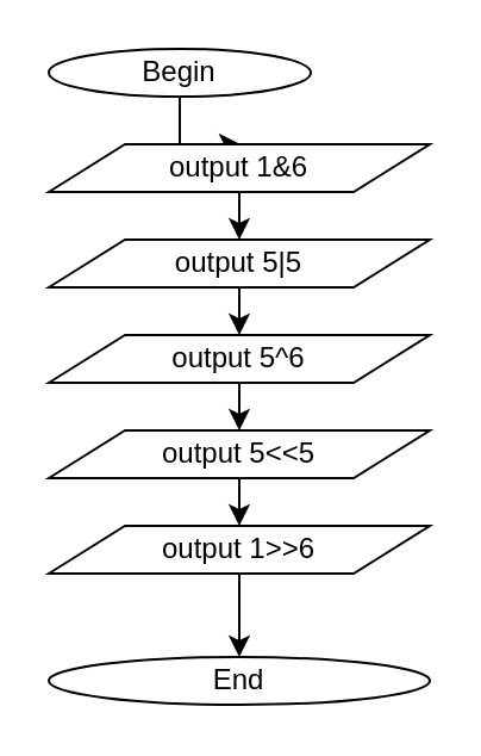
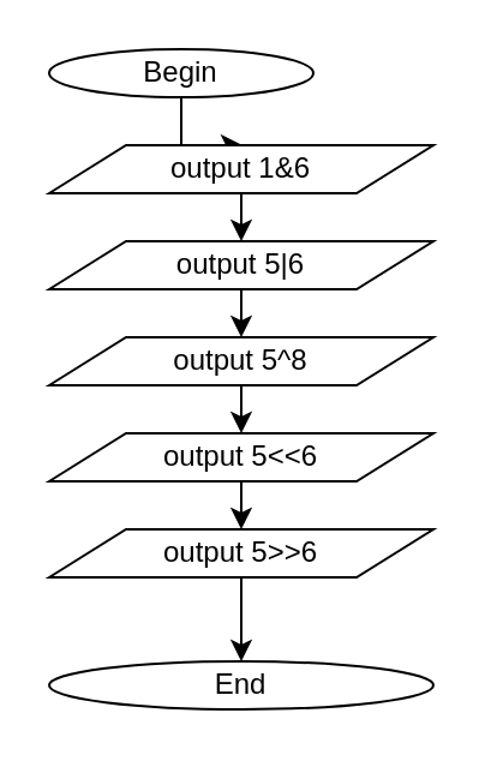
- <mxCell id="11" value="output 5|5" style="shape=parallelogram;perimeter=parallelogramPerimeter;whiteSpace=wrap;html=1;" vertex="1" parent="1"><mxGeometry x="20" y="100" width="160" height="20" as="geometry" /></mxCell>
+ <mxCell id="11" value="output 5|6" style="shape=parallelogram;perimeter=parallelogramPerimeter;whiteSpace=wrap;html=1;" vertex="1" parent="1"><mxGeometry x="20" y="100" width="160" height="20" as="geometry" /></mxCell>
- <mxCell id="12" value="output 5^6" style="shape=parallelogram;perimeter=parallelogramPerimeter;whiteSpace=wrap;html=1;" vertex="1" parent="1"><mxGeometry x="20" y="140" width="160" height="20" as="geometry" /></mxCell>
+ <mxCell id="12" value="output 5^8" style="shape=parallelogram;perimeter=parallelogramPerimeter;whiteSpace=wrap;html=1;" vertex="1" parent="1"><mxGeometry x="20" y="140" width="160" height="20" as="geometry" /></mxCell>
- <mxCell id="13" value="output 5&amp;lt;&amp;lt;5" style="shape=parallelogram;perimeter=parallelogramPerimeter;whiteSpace=wrap;html=1;" vertex="1" parent="1"><mxGeometry x="20" y="180" width="160" height="20" as="geometry" /></mxCell>
+ <mxCell id="13" value="output 5&amp;lt;&amp;lt;6" style="shape=parallelogram;perimeter=parallelogramPerimeter;whiteSpace=wrap;html=1;" vertex="1" parent="1"><mxGeometry x="20" y="180" width="160" height="20" as="geometry" /></mxCell>
- <mxCell id="14" value="output 1&amp;gt;&amp;gt;6" style="shape=parallelogram;perimeter=parallelogramPerimeter;whiteSpace=wrap;html=1;" vertex="1" parent="1"><mxGeometry x="20" y="220" width="160" height="20" as="geometry" /></mxCell>
+ <mxCell id="14" value="output 5&amp;gt;&amp;gt;6" style="shape=parallelogram;perimeter=parallelogramPerimeter;whiteSpace=wrap;html=1;" vertex="1" parent="1"><mxGeometry x="20" y="220" width="160" height="20" as="geometry" /></mxCell>
